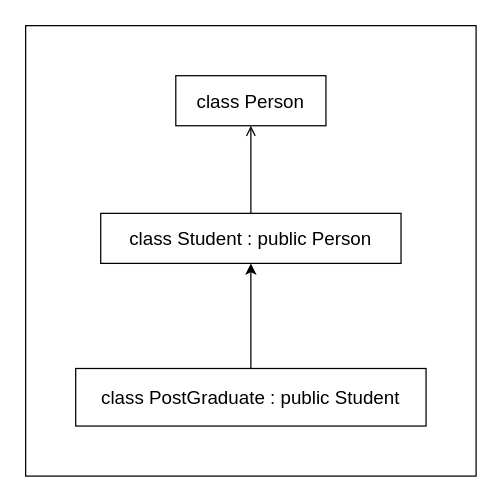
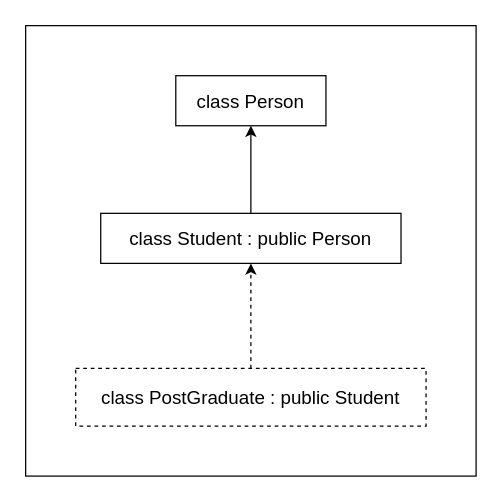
- <mxCell id="6" value="" style="endArrow=open;html=1;entryX=0.5;entryY=1;entryDx=0;entryDy=0;exitX=0.5;exitY=0;exitDx=0;exitDy=0;" parent="1" source="4" target="3" edge="1"><mxGeometry width="50" height="50" relative="1" as="geometry"><mxPoint x="150" y="470" as="sourcePoint" /><mxPoint x="200" y="420" as="targetPoint" /></mxGeometry></mxCell>
+ <mxCell id="6" value="" style="endArrow=classic;html=1;entryX=0.5;entryY=1;entryDx=0;entryDy=0;exitX=0.5;exitY=0;exitDx=0;exitDy=0;" parent="1" source="4" target="3" edge="1"><mxGeometry width="50" height="50" relative="1" as="geometry"><mxPoint x="150" y="470" as="sourcePoint" /><mxPoint x="200" y="420" as="targetPoint" /></mxGeometry></mxCell>
- <mxCell id="7" value="" style="endArrow=classic;html=1;entryX=0.5;entryY=1;entryDx=0;entryDy=0;" parent="1" source="5" target="4" edge="1"><mxGeometry width="50" height="50" relative="1" as="geometry"><mxPoint x="140" y="460" as="sourcePoint" /><mxPoint x="190" y="410" as="targetPoint" /></mxGeometry></mxCell>
+ <mxCell id="7" value="" style="endArrow=classic;html=1;entryX=0.5;entryY=1;entryDx=0;entryDy=0;dashed=1;" parent="1" source="5" target="4" edge="1"><mxGeometry width="50" height="50" relative="1" as="geometry"><mxPoint x="140" y="460" as="sourcePoint" /><mxPoint x="190" y="410" as="targetPoint" /></mxGeometry></mxCell>
- <mxCell id="5" value="&lt;font style=&quot;font-size: 15px;&quot;&gt;class PostGraduate : public Student&lt;/font&gt;" style="rounded=0;whiteSpace=wrap;html=1;" parent="1" vertex="1"><mxGeometry x="60" y="294" width="280" height="46" as="geometry" /></mxCell>
+ <mxCell id="5" value="&lt;font style=&quot;font-size: 15px;&quot;&gt;class PostGraduate : public Student&lt;/font&gt;" style="rounded=0;whiteSpace=wrap;html=1;dashed=1;" parent="1" vertex="1"><mxGeometry x="60" y="294" width="280" height="46" as="geometry" /></mxCell>
